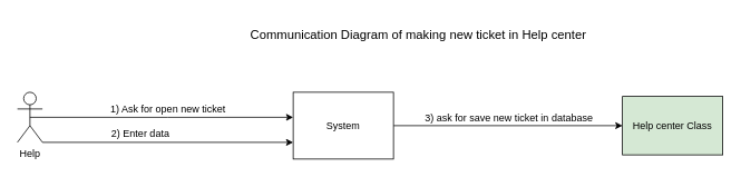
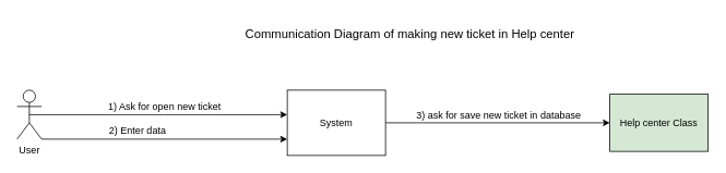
- <mxCell id="4" value="Help" style="shape=umlActor;verticalLabelPosition=bottom;labelBackgroundColor=#ffffff;verticalAlign=top;html=1;outlineConnect=0;" vertex="1" parent="1"><mxGeometry x="20" y="110" width="30" height="60" as="geometry" /></mxCell>
+ <mxCell id="4" value="User" style="shape=umlActor;verticalLabelPosition=bottom;labelBackgroundColor=#ffffff;verticalAlign=top;html=1;outlineConnect=0;" vertex="1" parent="1"><mxGeometry x="20" y="110" width="30" height="60" as="geometry" /></mxCell>
